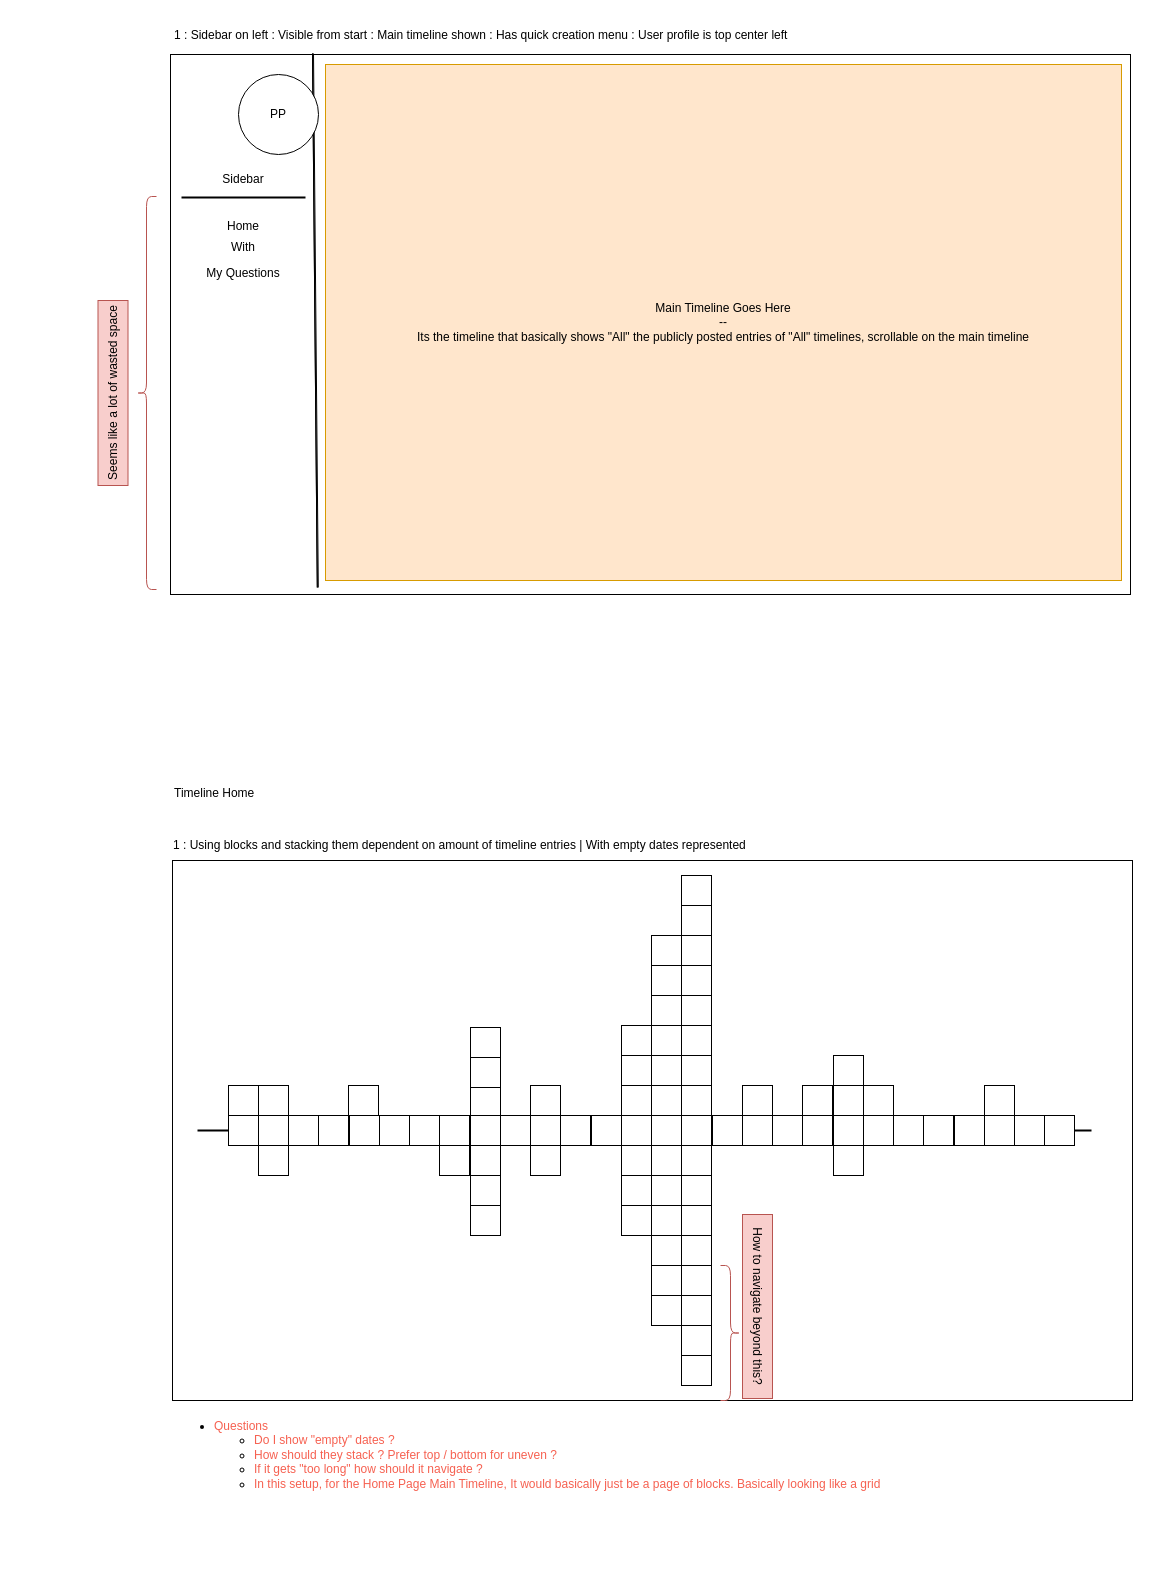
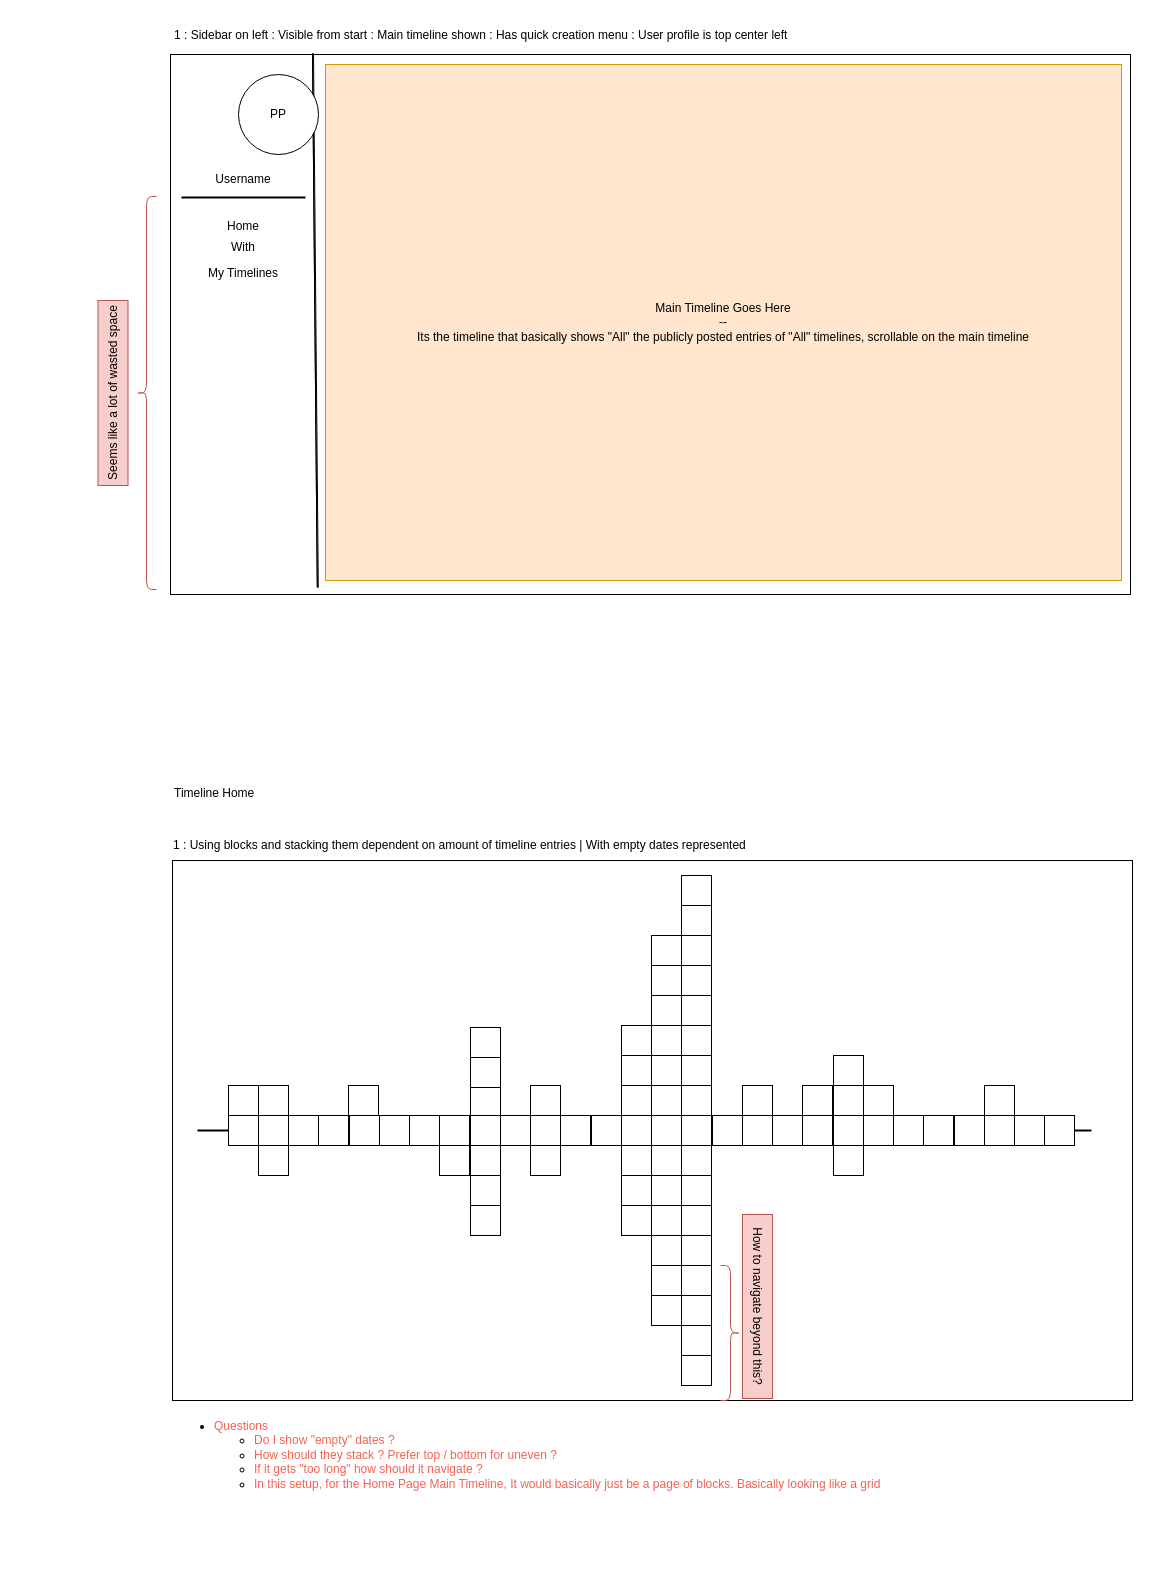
- <mxCell id="8" value="Sidebar" style="text;html=1;align=center;verticalAlign=middle;whiteSpace=wrap;rounded=0;" vertex="1" parent="1"><mxGeometry x="213" y="164" width="60" height="30" as="geometry" /></mxCell>
+ <mxCell id="8" value="Username" style="text;html=1;align=center;verticalAlign=middle;whiteSpace=wrap;rounded=0;" vertex="1" parent="1"><mxGeometry x="213" y="164" width="60" height="30" as="geometry" /></mxCell>
- <mxCell id="12" value="My Questions" style="text;html=1;align=center;verticalAlign=middle;whiteSpace=wrap;rounded=0;" vertex="1" parent="1"><mxGeometry x="205" y="258" width="76" height="30" as="geometry" /></mxCell>
+ <mxCell id="12" value="My Timelines" style="text;html=1;align=center;verticalAlign=middle;whiteSpace=wrap;rounded=0;" vertex="1" parent="1"><mxGeometry x="205" y="258" width="76" height="30" as="geometry" /></mxCell>
